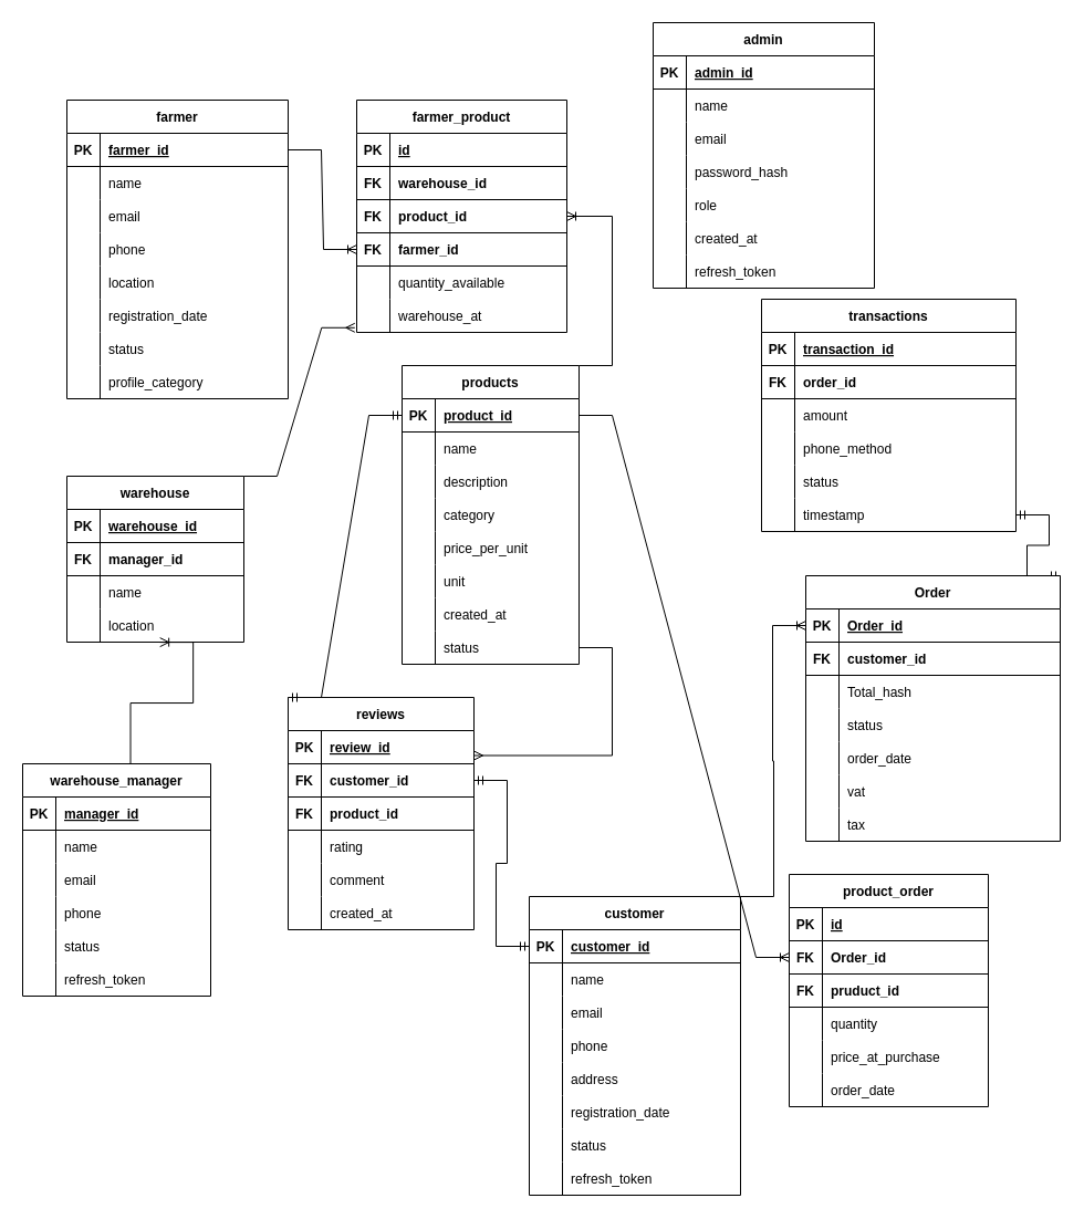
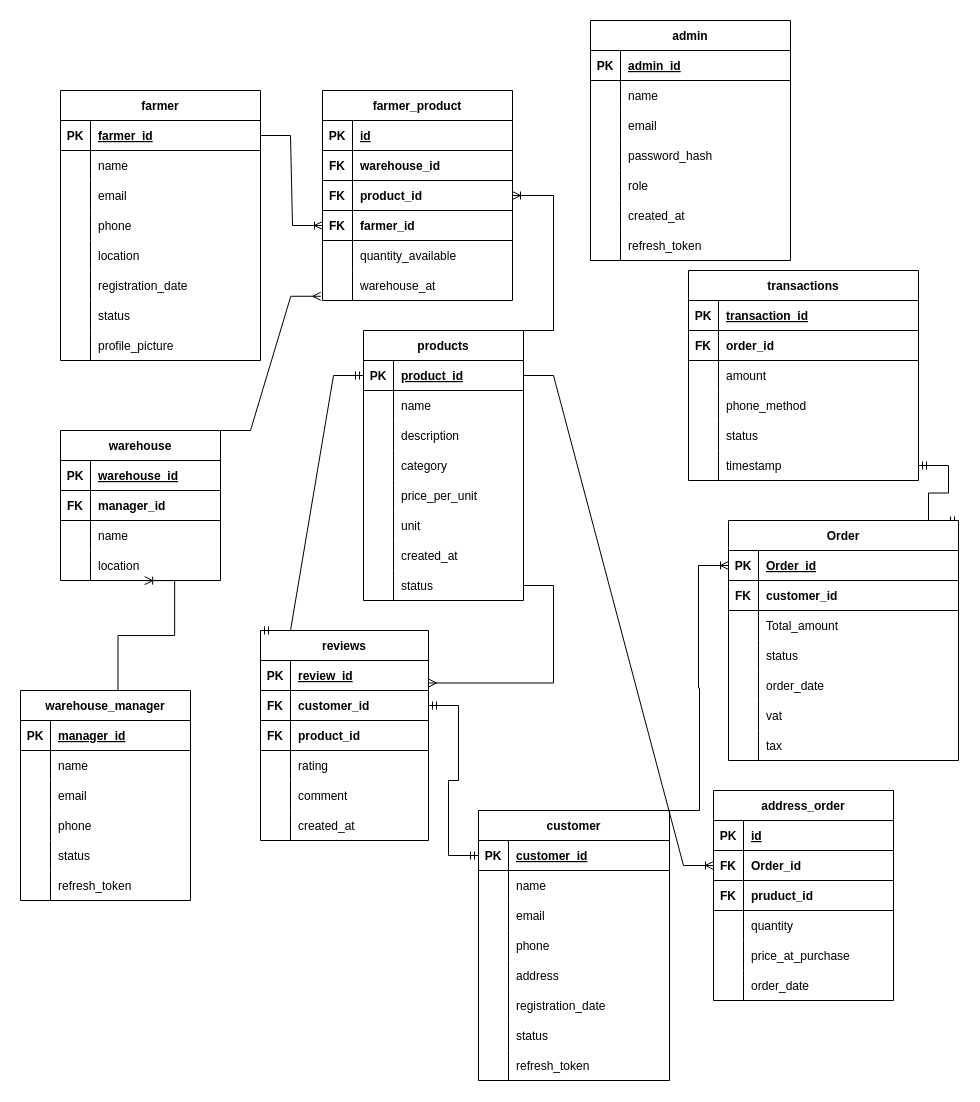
- <mxCell id="58" value="profile_category" style="shape=partialRectangle;overflow=hidden;connectable=0;fillColor=none;align=left;strokeColor=inherit;top=0;left=0;bottom=0;right=0;spacingLeft=6;" parent="56" vertex="1"><mxGeometry x="30" width="170" height="30" as="geometry"><mxRectangle width="170" height="30" as="alternateBounds" /></mxGeometry></mxCell>
+ <mxCell id="58" value="profile_picture" style="shape=partialRectangle;overflow=hidden;connectable=0;fillColor=none;align=left;strokeColor=inherit;top=0;left=0;bottom=0;right=0;spacingLeft=6;" parent="56" vertex="1"><mxGeometry x="30" width="170" height="30" as="geometry"><mxRectangle width="170" height="30" as="alternateBounds" /></mxGeometry></mxCell>
- <mxCell id="225" value="Total_hash  " style="shape=partialRectangle;overflow=hidden;connectable=0;fillColor=none;align=left;strokeColor=inherit;top=0;left=0;bottom=0;right=0;spacingLeft=6;" parent="223" vertex="1"><mxGeometry x="30" width="200" height="30" as="geometry"><mxRectangle width="200" height="30" as="alternateBounds" /></mxGeometry></mxCell>
+ <mxCell id="225" value="Total_amount  " style="shape=partialRectangle;overflow=hidden;connectable=0;fillColor=none;align=left;strokeColor=inherit;top=0;left=0;bottom=0;right=0;spacingLeft=6;" parent="223" vertex="1"><mxGeometry x="30" width="200" height="30" as="geometry"><mxRectangle width="200" height="30" as="alternateBounds" /></mxGeometry></mxCell>
- <mxCell id="128" value="product_order" style="shape=table;startSize=30;container=1;collapsible=1;childLayout=tableLayout;fixedRows=1;rowLines=0;fontStyle=1;align=center;resizeLast=1;" parent="1" vertex="1"><mxGeometry x="713" y="790" width="180" height="210" as="geometry" /></mxCell>
+ <mxCell id="128" value="address_order" style="shape=table;startSize=30;container=1;collapsible=1;childLayout=tableLayout;fixedRows=1;rowLines=0;fontStyle=1;align=center;resizeLast=1;" parent="1" vertex="1"><mxGeometry x="713" y="790" width="180" height="210" as="geometry" /></mxCell>
